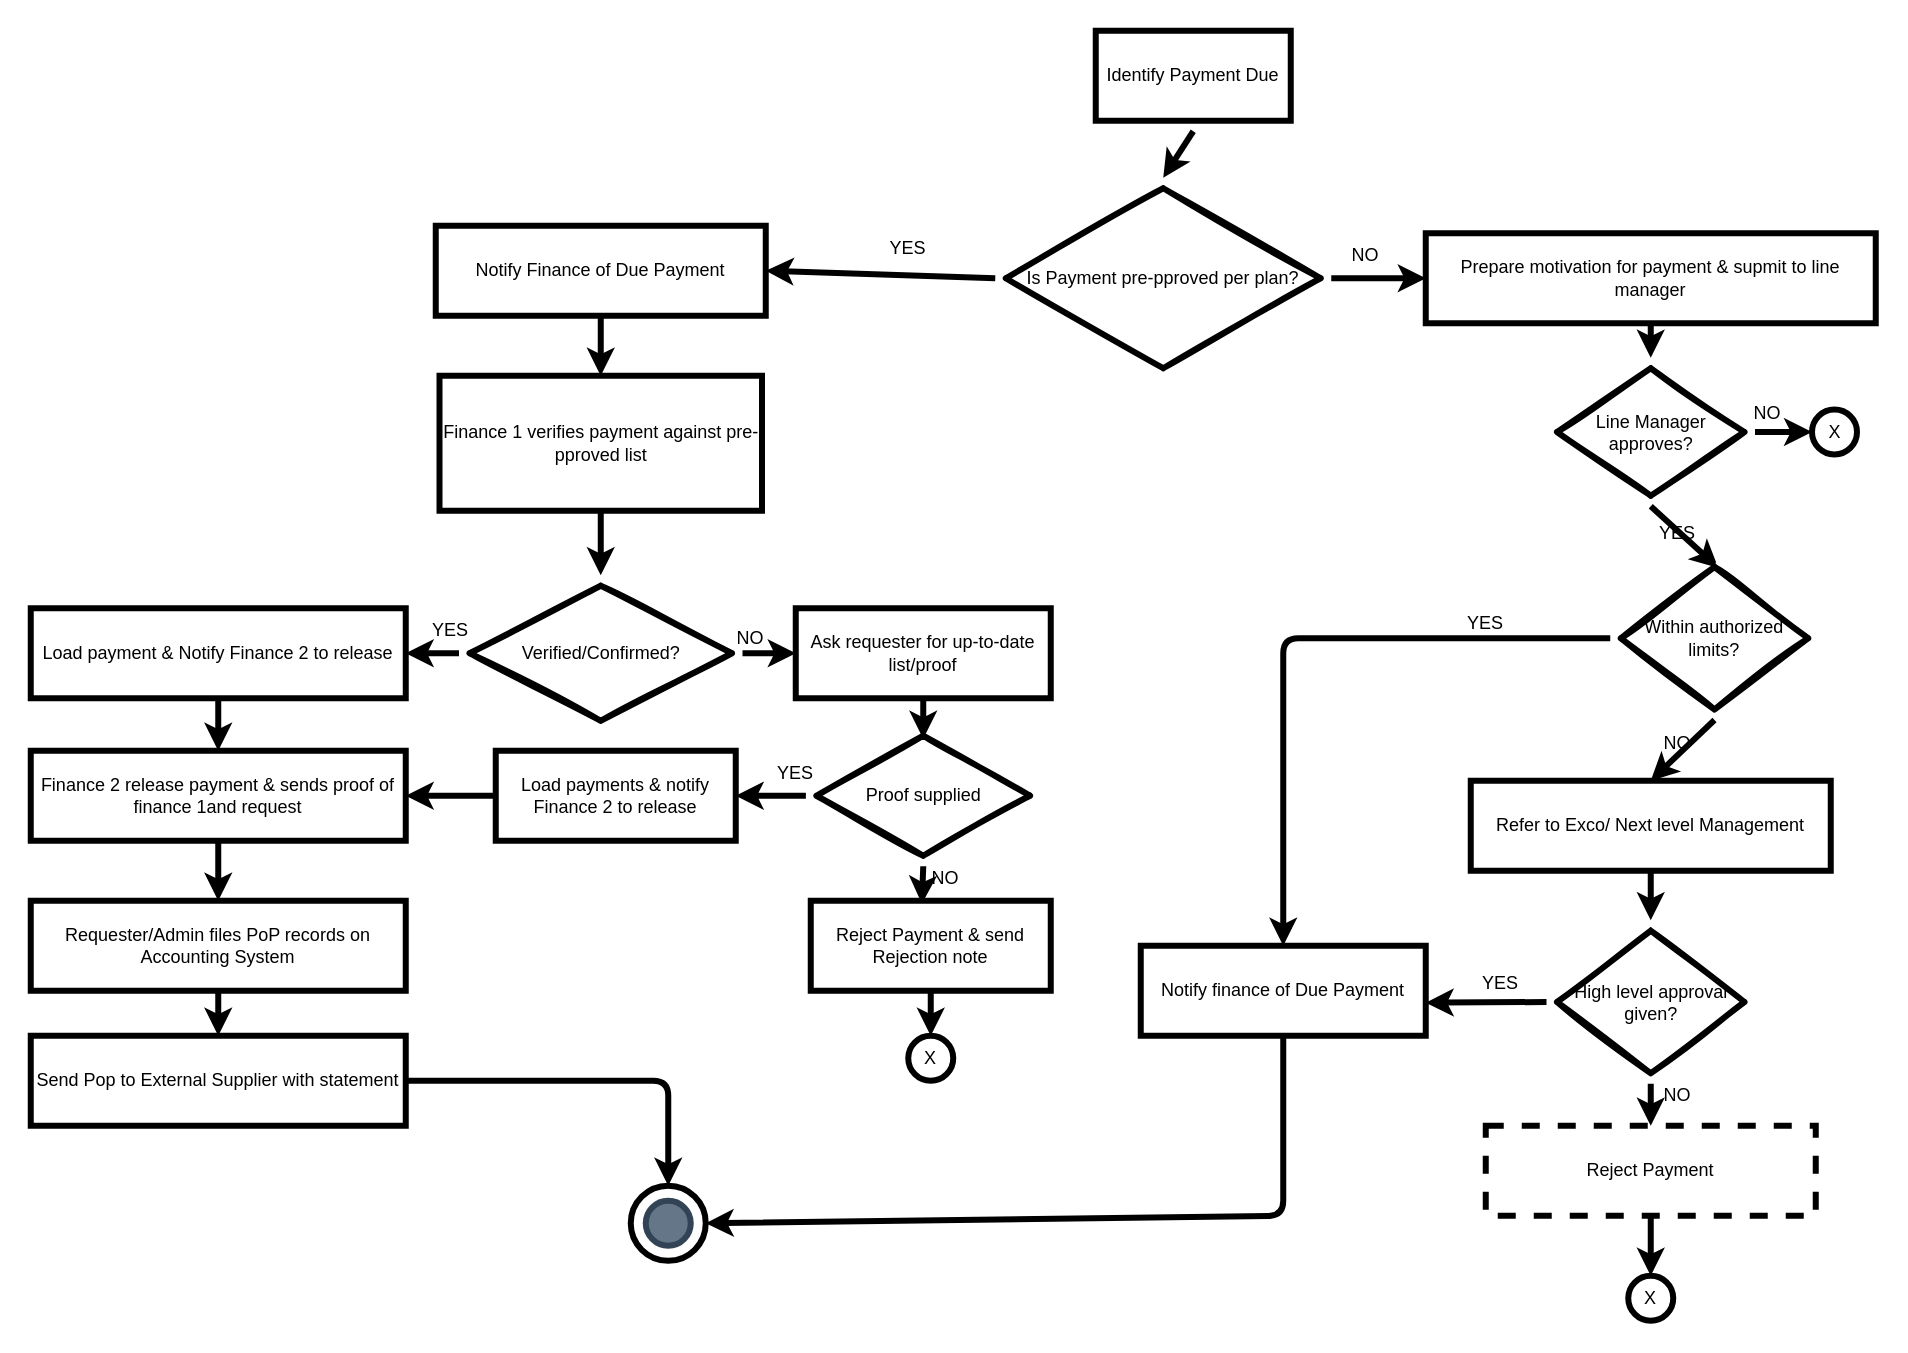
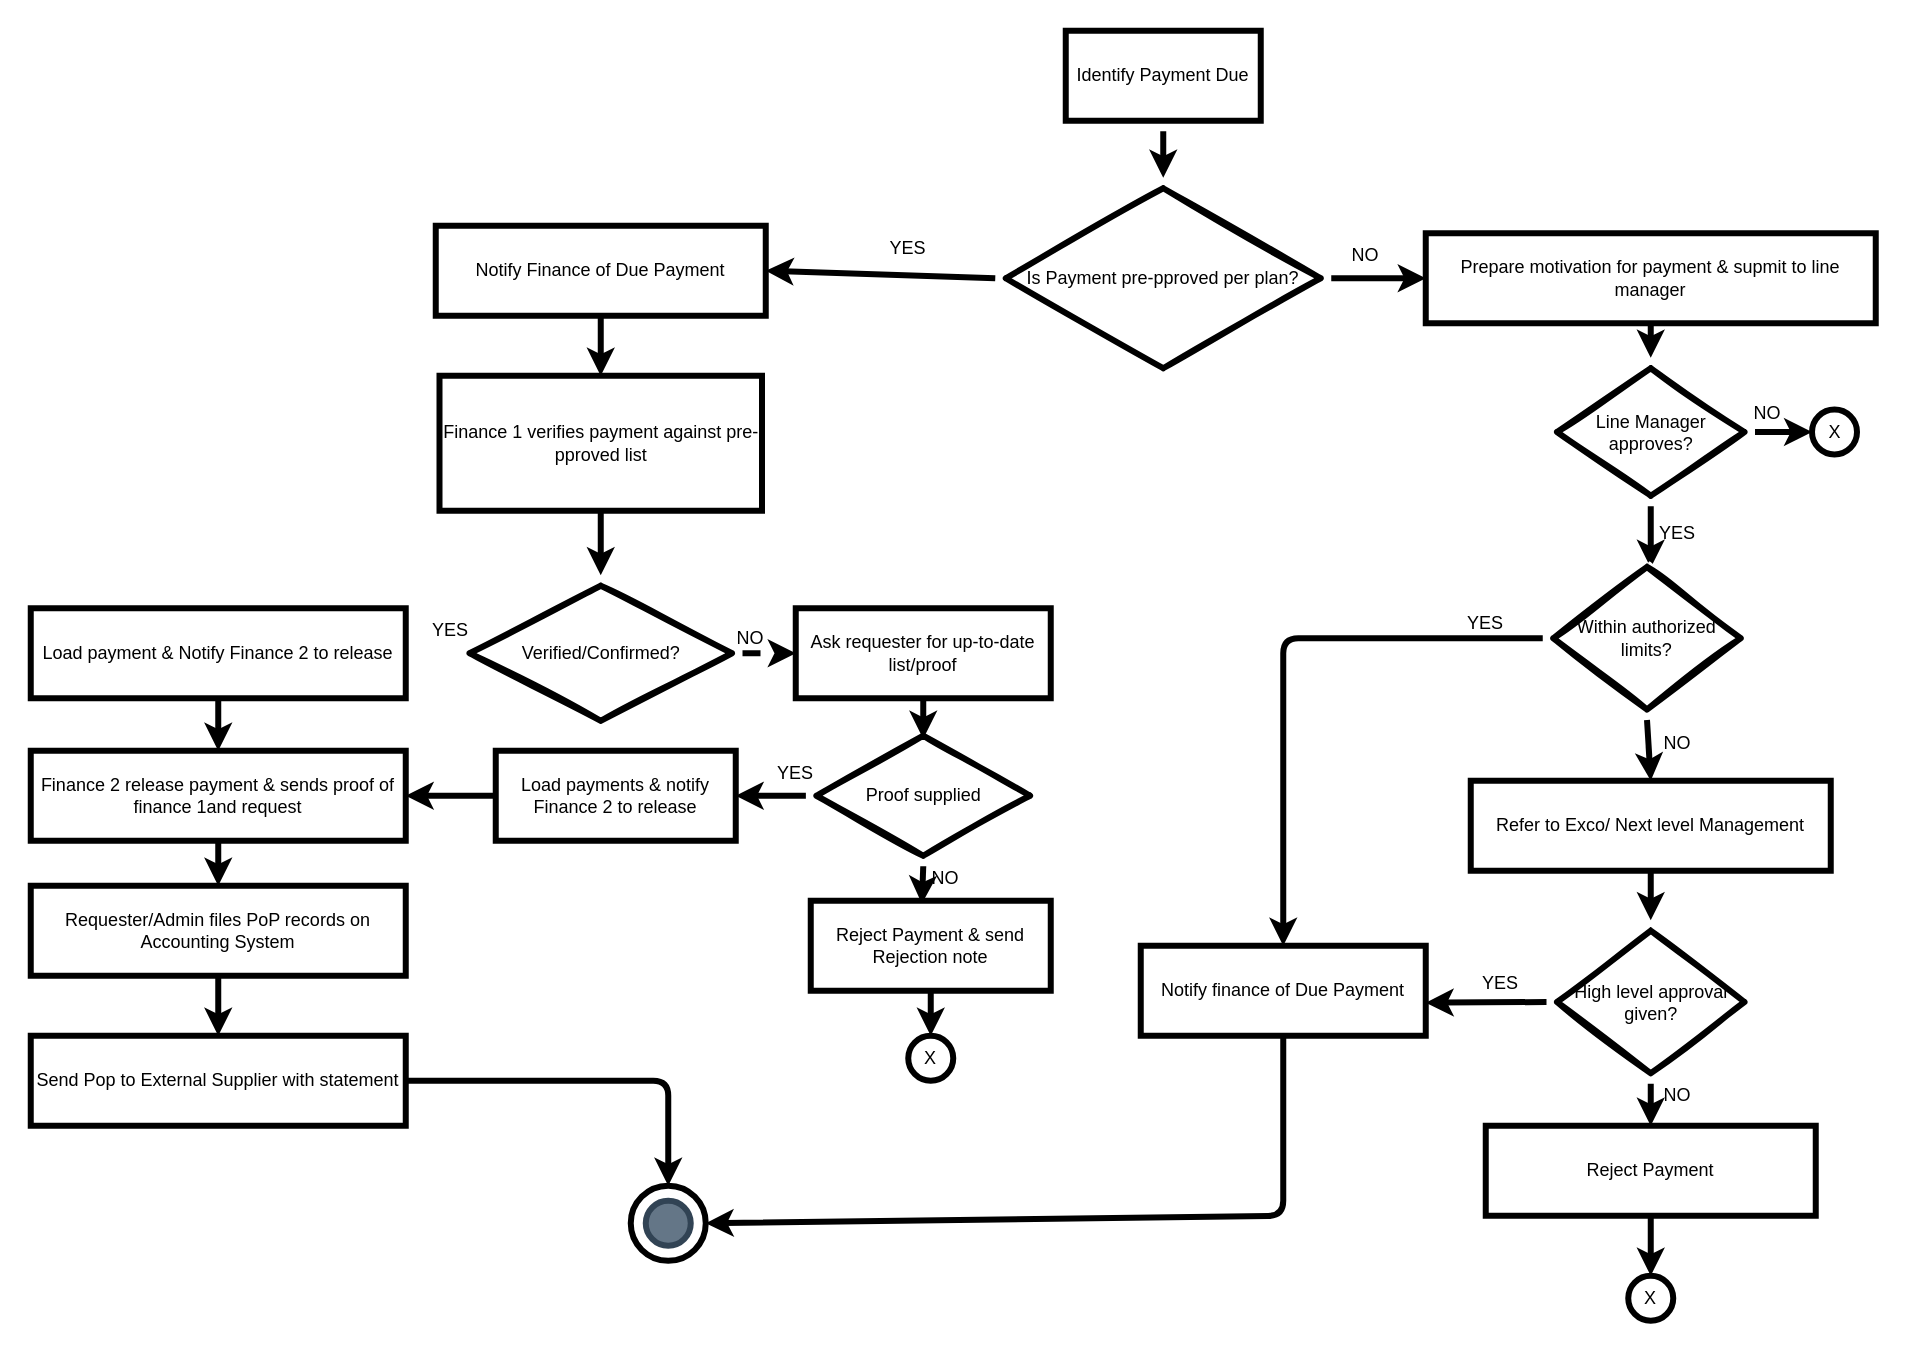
- <mxCell id="6" value="Identify Payment Due" style="rounded=0;whiteSpace=wrap;html=1;strokeWidth=4;perimeterSpacing=7;fontSize=12;" vertex="1" parent="1"><mxGeometry x="730" y="20" width="130" height="60" as="geometry" /></mxCell>
+ <mxCell id="6" value="Identify Payment Due" style="rounded=0;whiteSpace=wrap;html=1;strokeWidth=4;perimeterSpacing=7;fontSize=12;" vertex="1" parent="1"><mxGeometry x="710" y="20" width="130" height="60" as="geometry" /></mxCell>
- <mxCell id="48" value="Within authorized limits?" style="rhombus;whiteSpace=wrap;html=1;strokeWidth=4;fillWeight=-1;hachureGap=8;fillStyle=cross-hatch;sketch=1;perimeterSpacing=7;fontSize=12;" vertex="1" parent="1"><mxGeometry x="1080" y="377.5" width="125" height="95" as="geometry" /></mxCell>
+ <mxCell id="48" value="Within authorized limits?" style="rhombus;whiteSpace=wrap;html=1;strokeWidth=4;fillWeight=-1;hachureGap=8;fillStyle=cross-hatch;sketch=1;perimeterSpacing=7;fontSize=12;" vertex="1" parent="1"><mxGeometry x="1035" y="377.5" width="125" height="95" as="geometry" /></mxCell>
- <mxCell id="11" style="edgeStyle=none;html=1;exitX=0;exitY=0.5;exitDx=0;exitDy=0;entryX=1;entryY=0.5;entryDx=0;entryDy=0;strokeWidth=4;fontSize=12;" edge="1" parent="1" source="13" target="15"><mxGeometry relative="1" as="geometry" /></mxCell>
- <mxCell id="12" style="edgeStyle=none;html=1;exitX=1;exitY=0.5;exitDx=0;exitDy=0;entryX=0;entryY=0.5;entryDx=0;entryDy=0;strokeWidth=4;fontSize=12;" edge="1" parent="1" source="13" target="18"><mxGeometry relative="1" as="geometry" /></mxCell>
+ <mxCell id="12" style="edgeStyle=none;html=1;exitX=1;exitY=0.5;exitDx=0;exitDy=0;entryX=0;entryY=0.5;entryDx=0;entryDy=0;strokeWidth=4;fontSize=12;dashed=1;" edge="1" parent="1" source="13" target="18"><mxGeometry relative="1" as="geometry" /></mxCell>
- <mxCell id="32" value="Requester/Admin files PoP records on Accounting System" style="rounded=0;whiteSpace=wrap;html=1;strokeWidth=4;fontSize=12;" vertex="1" parent="1"><mxGeometry x="20" y="600" width="250" height="60" as="geometry" /></mxCell>
+ <mxCell id="32" value="Requester/Admin files PoP records on Accounting System" style="rounded=0;whiteSpace=wrap;html=1;strokeWidth=4;fontSize=12;" vertex="1" parent="1"><mxGeometry x="20" y="590" width="250" height="60" as="geometry" /></mxCell>
- <mxCell id="54" value="Reject Payment" style="rounded=0;whiteSpace=wrap;html=1;strokeWidth=4;fontSize=12;dashed=1;" vertex="1" parent="1"><mxGeometry x="990" y="750" width="220" height="60" as="geometry" /></mxCell>
+ <mxCell id="54" value="Reject Payment" style="rounded=0;whiteSpace=wrap;html=1;strokeWidth=4;fontSize=12;" vertex="1" parent="1"><mxGeometry x="990" y="750" width="220" height="60" as="geometry" /></mxCell>
